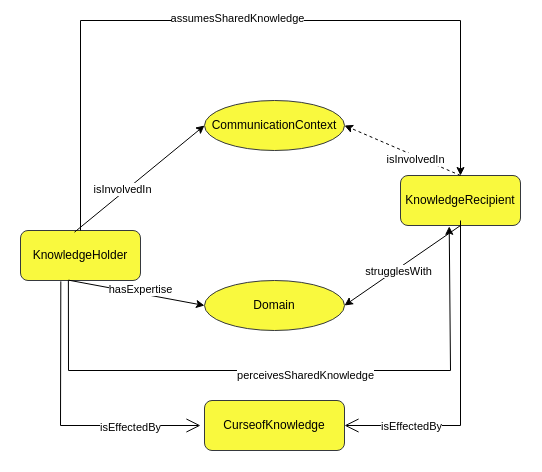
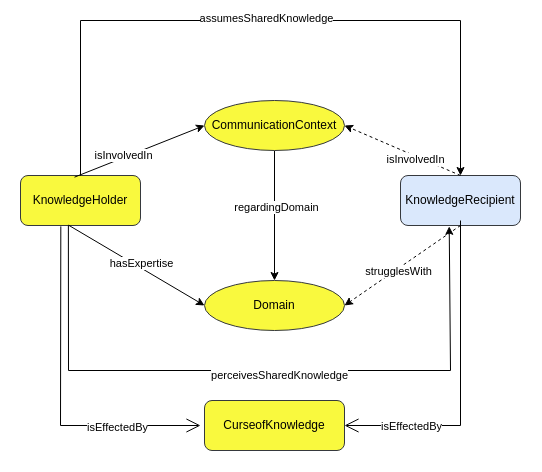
- <mxCell id="3" value="KnowledgeRecipient" style="rounded=1;whiteSpace=wrap;html=1;fillColor=#f9f93e;strokeColor=#36393d;" vertex="1" parent="1"><mxGeometry x="400" y="175" width="120" height="50" as="geometry" /></mxCell>
+ <mxCell id="3" value="KnowledgeRecipient" style="rounded=1;whiteSpace=wrap;html=1;fillColor=#dae8fc;strokeColor=#36393d;" vertex="1" parent="1"><mxGeometry x="400" y="175" width="120" height="50" as="geometry" /></mxCell>
+ <mxCell id="4" style="edgeStyle=orthogonalEdgeStyle;rounded=0;orthogonalLoop=1;jettySize=auto;html=1;exitX=0.5;exitY=1;exitDx=0;exitDy=0;entryX=0.5;entryY=0;entryDx=0;entryDy=0;" edge="1" parent="1" source="6" target="7"><mxGeometry relative="1" as="geometry" /></mxCell>
+ <mxCell id="5" value="regardingDomain" style="edgeLabel;html=1;align=center;verticalAlign=middle;resizable=0;points=[];" vertex="1" connectable="0" parent="4"><mxGeometry x="-0.139" y="1" relative="1" as="geometry"><mxPoint as="offset" /></mxGeometry></mxCell>
- <mxCell id="10" value="" style="endArrow=classic;html=1;rounded=0;exitX=0.5;exitY=1;exitDx=0;exitDy=0;entryX=1;entryY=0.5;entryDx=0;entryDy=0;" edge="1" parent="1" source="3" target="7"><mxGeometry width="50" height="50" relative="1" as="geometry"><mxPoint x="250" y="250" as="sourcePoint" /><mxPoint x="300" y="200" as="targetPoint" /></mxGeometry></mxCell>
+ <mxCell id="10" value="" style="endArrow=classic;html=1;rounded=0;exitX=0.5;exitY=1;exitDx=0;exitDy=0;entryX=1;entryY=0.5;entryDx=0;entryDy=0;dashed=1;" edge="1" parent="1" source="3" target="7"><mxGeometry width="50" height="50" relative="1" as="geometry"><mxPoint x="250" y="250" as="sourcePoint" /><mxPoint x="300" y="200" as="targetPoint" /></mxGeometry></mxCell>
- <mxCell id="2" value="KnowledgeHolder" style="rounded=1;whiteSpace=wrap;html=1;fillColor=#f9f93e;strokeColor=#36393d;" vertex="1" parent="1"><mxGeometry x="20" y="230" width="120" height="50" as="geometry" /></mxCell>
+ <mxCell id="2" value="KnowledgeHolder" style="rounded=1;whiteSpace=wrap;html=1;fillColor=#f9f93e;strokeColor=#36393d;" vertex="1" parent="1"><mxGeometry x="20" y="175" width="120" height="50" as="geometry" /></mxCell>
